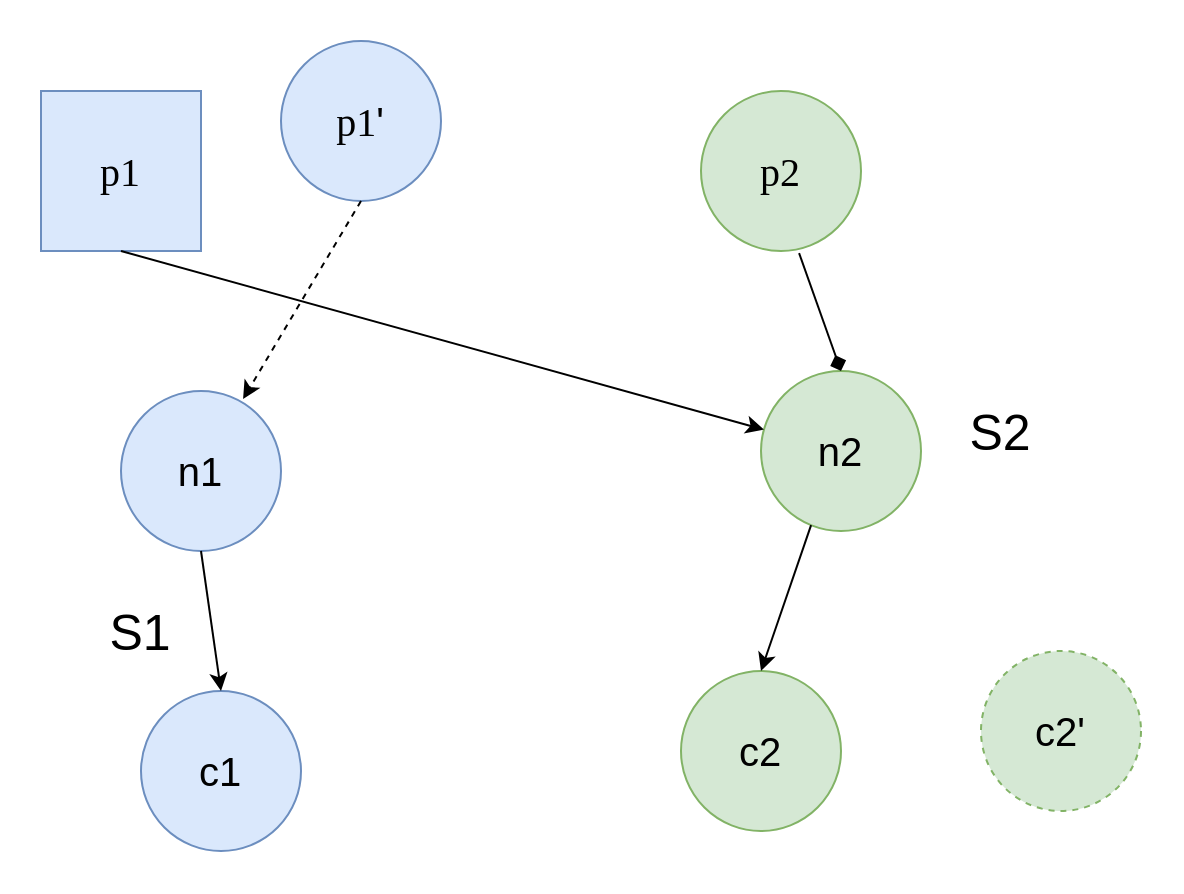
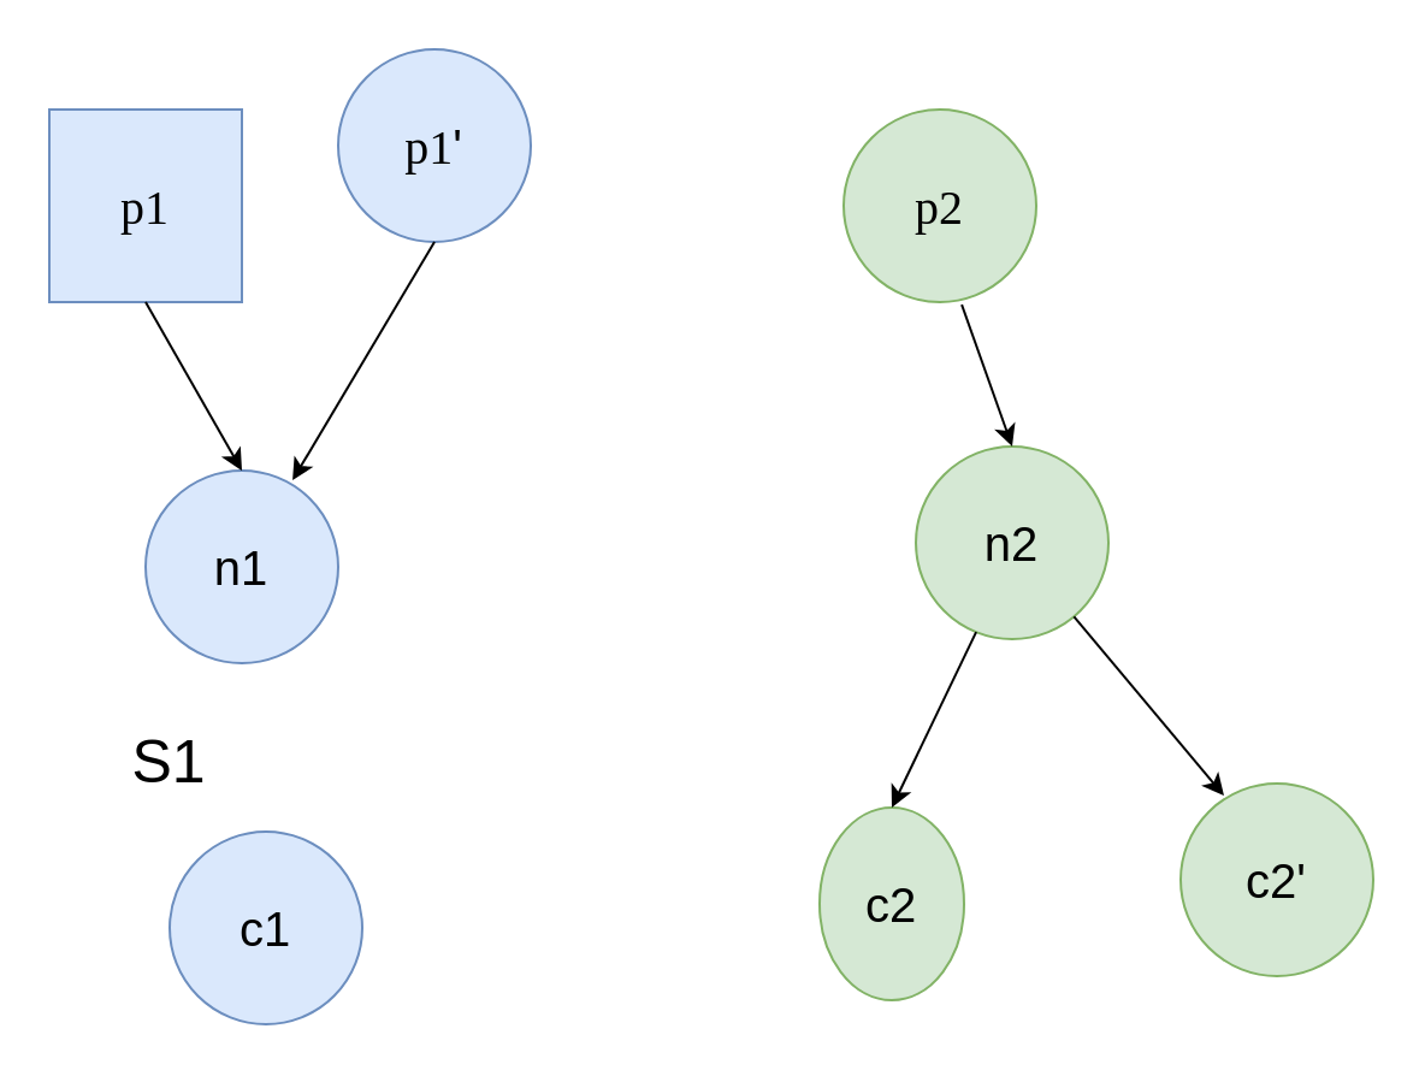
- <mxCell id="11" value="" style="endArrow=classic;html=1;exitX=0.5;exitY=1;exitDx=0;exitDy=0;entryX=0.763;entryY=0.05;entryDx=0;entryDy=0;entryPerimeter=0;dashed=1;" edge="1" parent="1" source="5" target="3"><mxGeometry width="50" height="50" relative="1" as="geometry"><mxPoint x="270" y="285" as="sourcePoint" /><mxPoint x="320" y="235" as="targetPoint" /></mxGeometry></mxCell>
+ <mxCell id="11" value="" style="endArrow=classic;html=1;exitX=0.5;exitY=1;exitDx=0;exitDy=0;entryX=0.763;entryY=0.05;entryDx=0;entryDy=0;entryPerimeter=0;" edge="1" parent="1" source="5" target="3"><mxGeometry width="50" height="50" relative="1" as="geometry"><mxPoint x="270" y="285" as="sourcePoint" /><mxPoint x="320" y="235" as="targetPoint" /></mxGeometry></mxCell>
- <mxCell id="10" value="" style="endArrow=classic;html=1;exitX=0.5;exitY=1;exitDx=0;exitDy=0;" edge="1" parent="1" source="2" target="7"><mxGeometry width="50" height="50" relative="1" as="geometry"><mxPoint x="270" y="285" as="sourcePoint" /><mxPoint x="320" y="235" as="targetPoint" /></mxGeometry></mxCell>
+ <mxCell id="10" value="" style="endArrow=classic;html=1;exitX=0.5;exitY=1;exitDx=0;exitDy=0;entryX=0.5;entryY=0;entryDx=0;entryDy=0;" edge="1" parent="1" source="2" target="3"><mxGeometry width="50" height="50" relative="1" as="geometry"><mxPoint x="270" y="285" as="sourcePoint" /><mxPoint x="320" y="235" as="targetPoint" /></mxGeometry></mxCell>
- <mxCell id="13" value="" style="endArrow=diamond;html=1;entryX=0.5;entryY=0;entryDx=0;entryDy=0;exitX=0.613;exitY=1.013;exitDx=0;exitDy=0;exitPerimeter=0;" edge="1" parent="1" source="6" target="7"><mxGeometry width="50" height="50" relative="1" as="geometry"><mxPoint x="270" y="285" as="sourcePoint" /><mxPoint x="320" y="235" as="targetPoint" /></mxGeometry></mxCell>
+ <mxCell id="13" value="" style="endArrow=classic;html=1;entryX=0.5;entryY=0;entryDx=0;entryDy=0;exitX=0.613;exitY=1.013;exitDx=0;exitDy=0;exitPerimeter=0;" edge="1" parent="1" source="6" target="7"><mxGeometry width="50" height="50" relative="1" as="geometry"><mxPoint x="270" y="285" as="sourcePoint" /><mxPoint x="320" y="235" as="targetPoint" /></mxGeometry></mxCell>
- <mxCell id="17" value="&lt;font style=&quot;font-size: 25px&quot;&gt;S2&lt;/font&gt;" style="text;html=1;strokeColor=none;fillColor=none;align=center;verticalAlign=middle;whiteSpace=wrap;rounded=0;" vertex="1" parent="1"><mxGeometry x="480" y="205" width="40" height="20" as="geometry" /></mxCell>
+ <mxCell id="15" value="" style="endArrow=classic;html=1;entryX=0.225;entryY=0.063;entryDx=0;entryDy=0;entryPerimeter=0;" edge="1" parent="1" source="7" target="9"><mxGeometry width="50" height="50" relative="1" as="geometry"><mxPoint x="270" y="285" as="sourcePoint" /><mxPoint x="320" y="235" as="targetPoint" /></mxGeometry></mxCell>
- <mxCell id="12" value="" style="endArrow=classic;html=1;exitX=0.5;exitY=1;exitDx=0;exitDy=0;entryX=0.5;entryY=0;entryDx=0;entryDy=0;" edge="1" parent="1" source="3" target="4"><mxGeometry width="50" height="50" relative="1" as="geometry"><mxPoint x="270" y="285" as="sourcePoint" /><mxPoint x="320" y="235" as="targetPoint" /></mxGeometry></mxCell>
- <mxCell id="9" value="&lt;font style=&quot;font-size: 20px&quot;&gt;c2'&lt;/font&gt;" style="ellipse;whiteSpace=wrap;html=1;aspect=fixed;fillColor=#d5e8d4;strokeColor=#82b366;dashed=1;" vertex="1" parent="1"><mxGeometry x="490" y="325" width="80" height="80" as="geometry" /></mxCell>
+ <mxCell id="9" value="&lt;font style=&quot;font-size: 20px&quot;&gt;c2'&lt;/font&gt;" style="ellipse;whiteSpace=wrap;html=1;aspect=fixed;fillColor=#d5e8d4;strokeColor=#82b366;" vertex="1" parent="1"><mxGeometry x="490" y="325" width="80" height="80" as="geometry" /></mxCell>
- <mxCell id="8" value="&lt;font style=&quot;font-size: 20px&quot;&gt;c2&lt;/font&gt;" style="ellipse;whiteSpace=wrap;html=1;aspect=fixed;fillColor=#d5e8d4;strokeColor=#82b366;" vertex="1" parent="1"><mxGeometry x="340" y="335" width="80" height="80" as="geometry" /></mxCell>
+ <mxCell id="8" value="&lt;font style=&quot;font-size: 20px&quot;&gt;c2&lt;/font&gt;" style="ellipse;whiteSpace=wrap;html=1;aspect=fixed;fillColor=#d5e8d4;strokeColor=#82b366;" vertex="1" parent="1"><mxGeometry x="340" y="335" width="60" height="80" as="geometry" /></mxCell>
